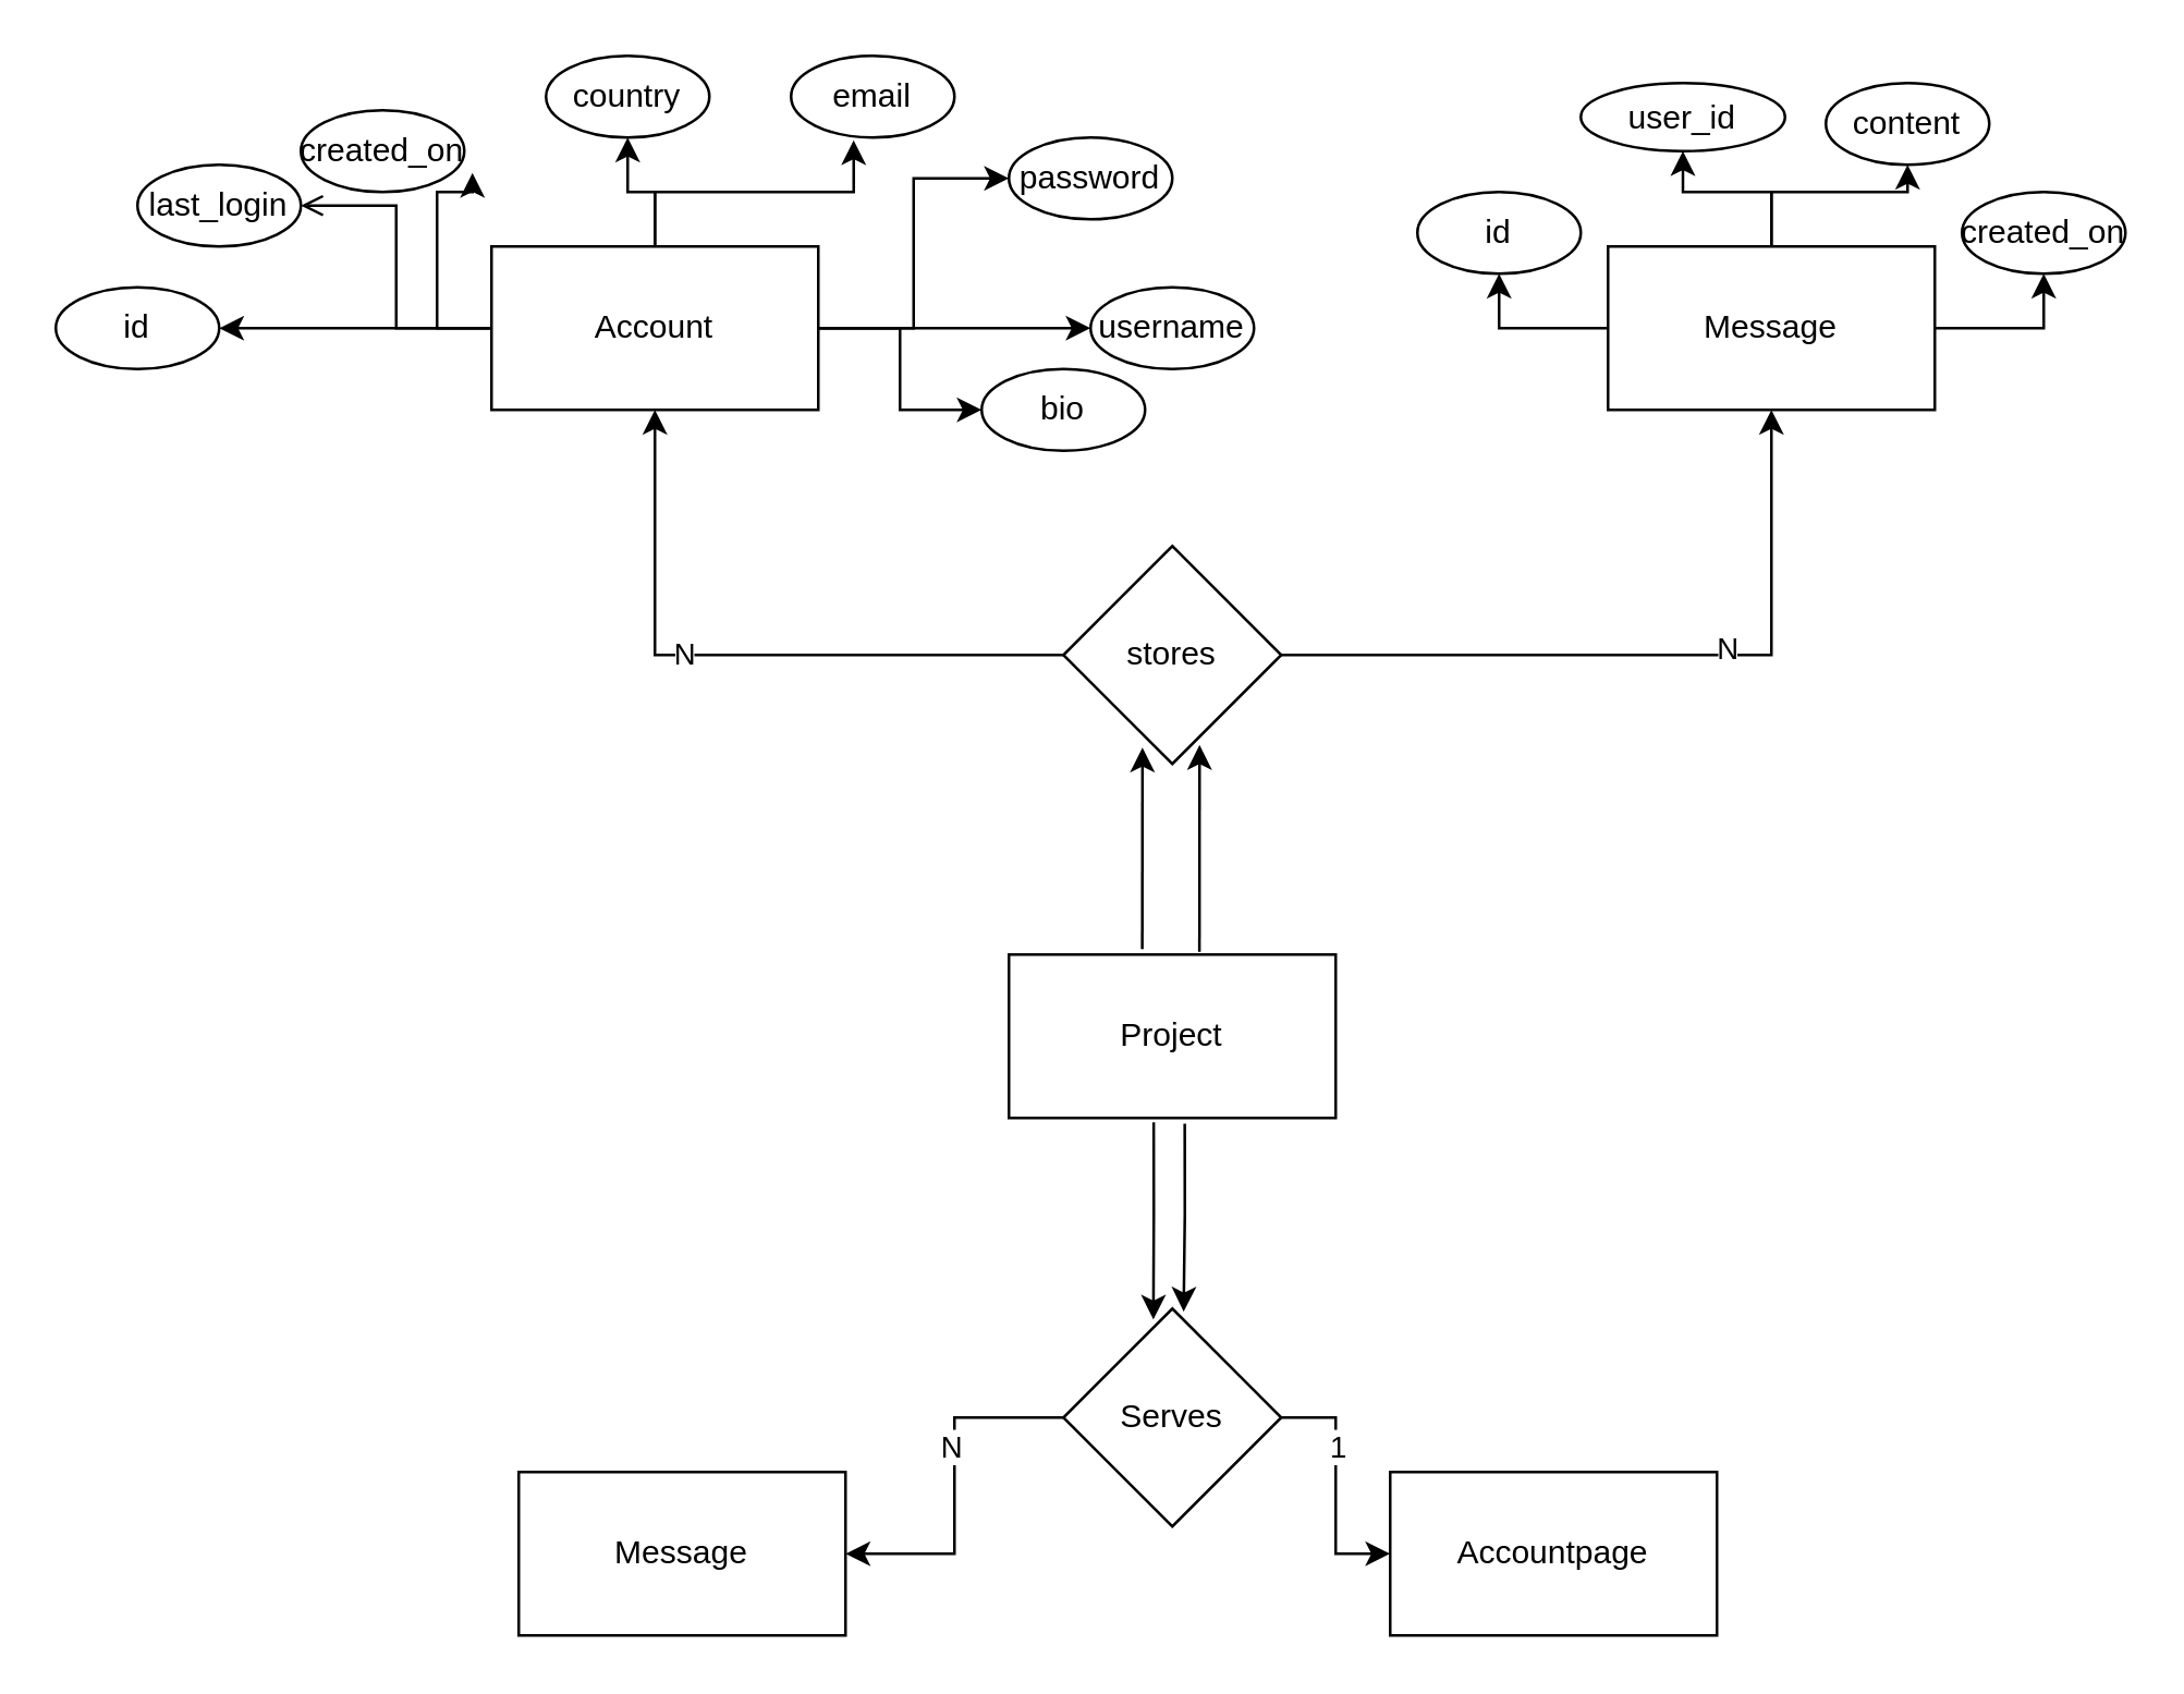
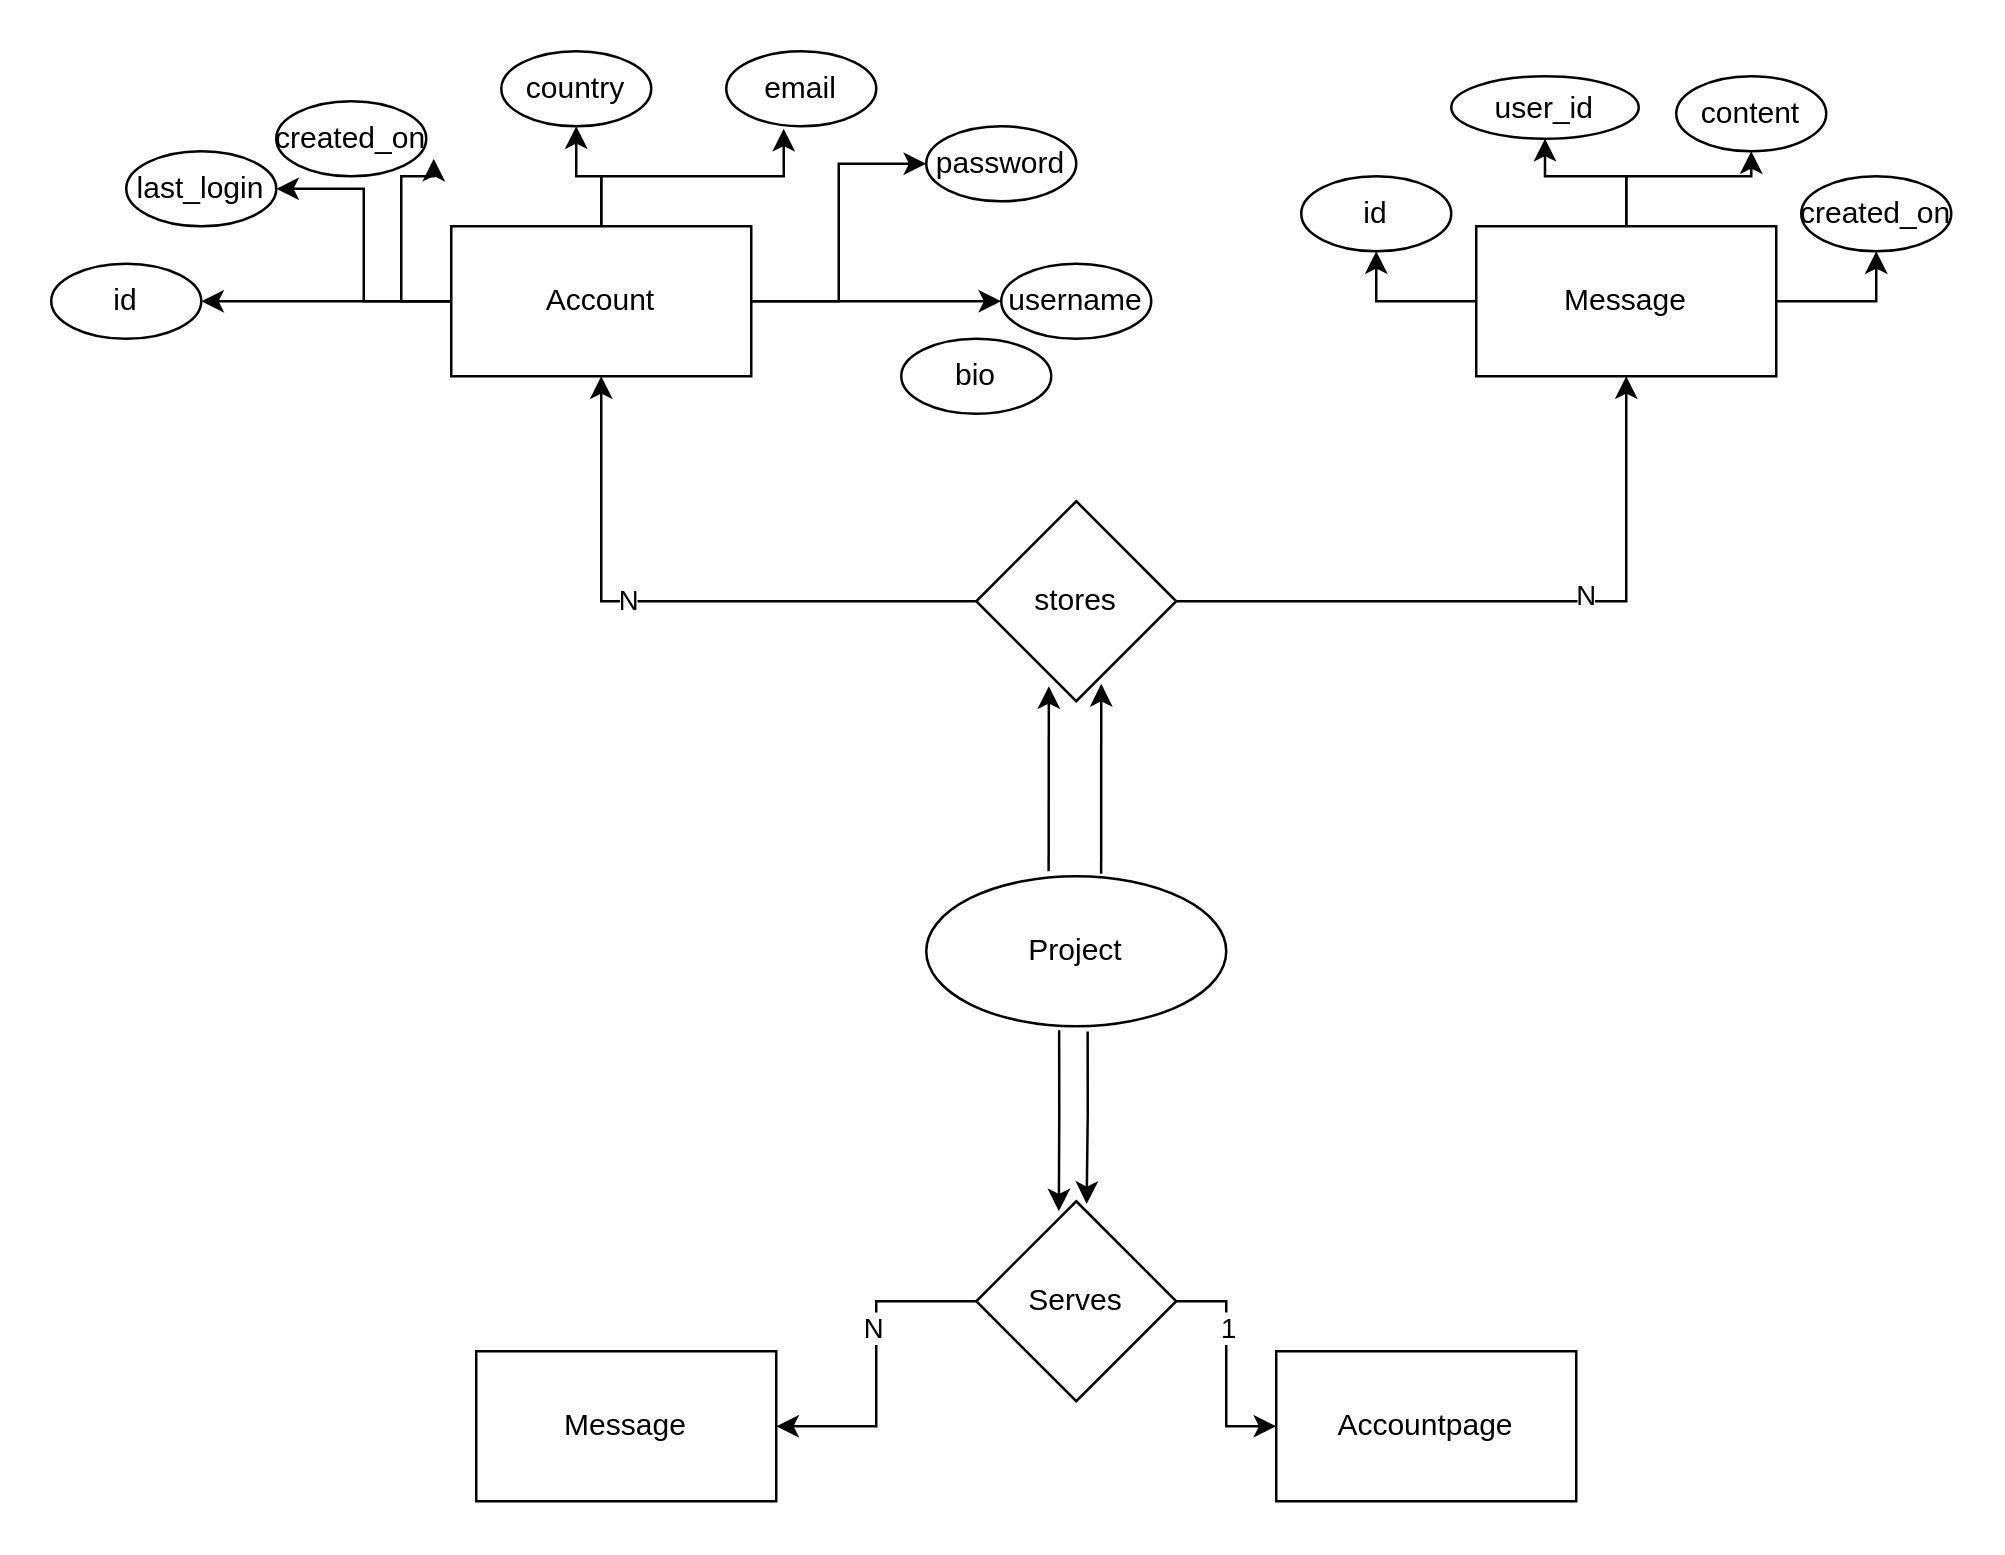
- <mxCell id="12" style="edgeStyle=orthogonalEdgeStyle;rounded=0;orthogonalLoop=1;jettySize=auto;html=1;endArrow=open;" parent="1" source="18" target="25" edge="1"><mxGeometry relative="1" as="geometry" /></mxCell>
+ <mxCell id="12" style="edgeStyle=orthogonalEdgeStyle;rounded=0;orthogonalLoop=1;jettySize=auto;html=1;" parent="1" source="18" target="25" edge="1"><mxGeometry relative="1" as="geometry" /></mxCell>
- <mxCell id="17" style="edgeStyle=orthogonalEdgeStyle;rounded=0;orthogonalLoop=1;jettySize=auto;html=1;entryX=0;entryY=0.5;entryDx=0;entryDy=0;" parent="1" source="18" target="26" edge="1"><mxGeometry relative="1" as="geometry" /></mxCell>
- <mxCell id="4" value="Project" style="rounded=0;whiteSpace=wrap;html=1;" parent="1" vertex="1"><mxGeometry x="370" y="350" width="120" height="60" as="geometry" /></mxCell>
+ <mxCell id="4" value="Project" style="ellipse;whiteSpace=wrap;html=1;" parent="1" vertex="1"><mxGeometry x="370" y="350" width="120" height="60" as="geometry" /></mxCell>
